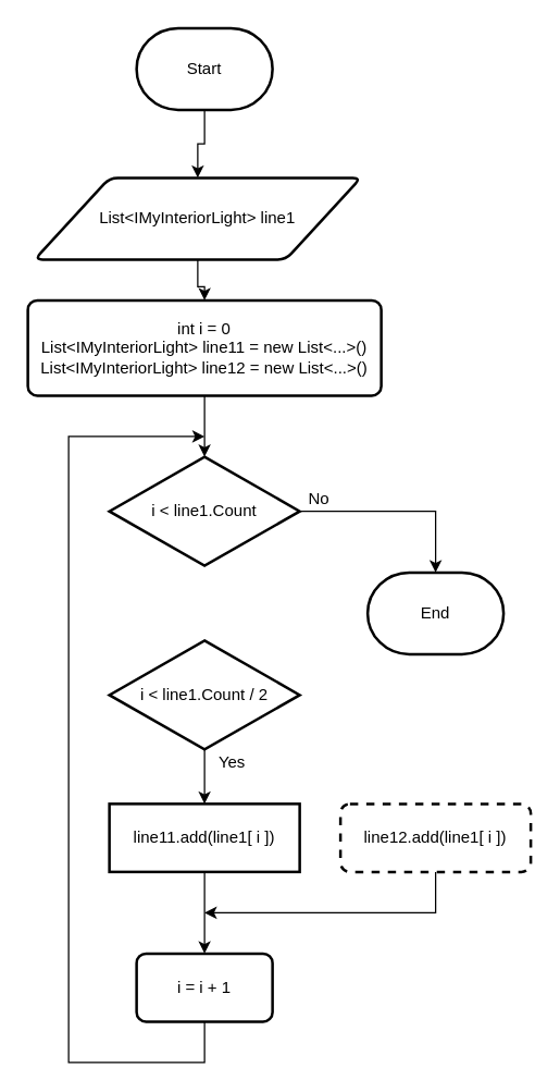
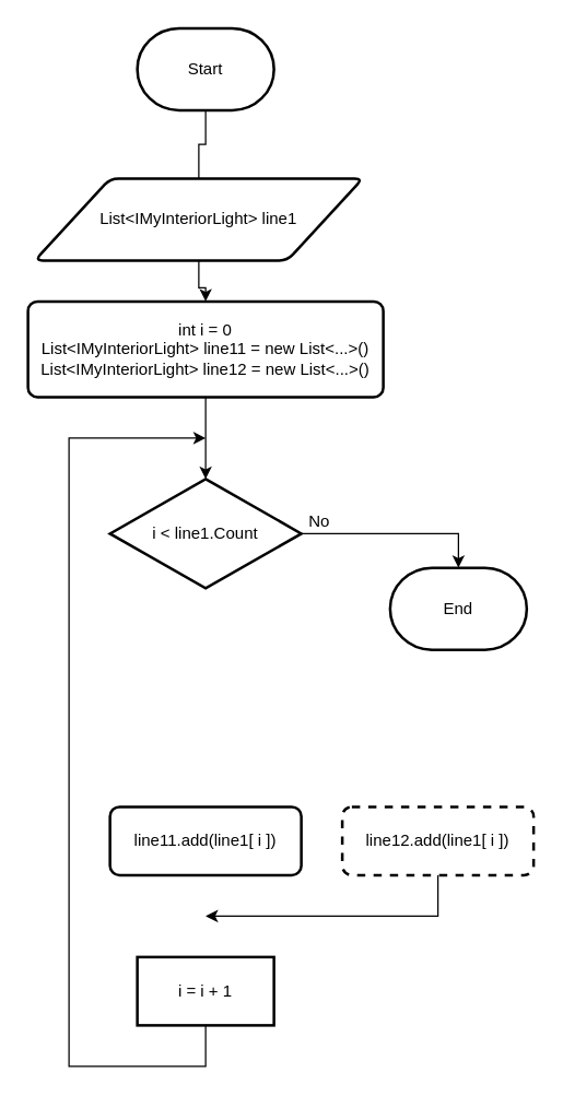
- <mxCell id="2" style="edgeStyle=orthogonalEdgeStyle;rounded=0;orthogonalLoop=1;jettySize=auto;html=1;entryX=0.5;entryY=0;entryDx=0;entryDy=0;fontSize=12;" parent="1" source="3" target="5" edge="1"><mxGeometry relative="1" as="geometry" /></mxCell>
+ <mxCell id="2" style="edgeStyle=orthogonalEdgeStyle;rounded=0;orthogonalLoop=1;jettySize=auto;html=1;entryX=0.5;entryY=0;entryDx=0;entryDy=0;fontSize=12;endArrow=none;" parent="1" source="3" target="5" edge="1"><mxGeometry relative="1" as="geometry" /></mxCell>
- <mxCell id="10" value="i &amp;lt; line1.Count" style="strokeWidth=2;html=1;shape=mxgraph.flowchart.decision;whiteSpace=wrap;fillColor=none;" parent="1" vertex="1"><mxGeometry x="80" y="335" width="140" height="80" as="geometry" /></mxCell>
+ <mxCell id="10" value="i &amp;lt; line1.Count" style="strokeWidth=2;html=1;shape=mxgraph.flowchart.decision;whiteSpace=wrap;fillColor=none;" parent="1" vertex="1"><mxGeometry x="80" y="350" width="140" height="80" as="geometry" /></mxCell>
- <mxCell id="17" value="End" style="strokeWidth=2;html=1;shape=mxgraph.flowchart.terminator;whiteSpace=wrap;fontSize=12;fillColor=none;" parent="1" vertex="1"><mxGeometry x="270" y="420" width="100" height="60" as="geometry" /></mxCell>
+ <mxCell id="17" value="End" style="strokeWidth=2;html=1;shape=mxgraph.flowchart.terminator;whiteSpace=wrap;fontSize=12;fillColor=none;" parent="1" vertex="1"><mxGeometry x="285" y="415" width="100" height="60" as="geometry" /></mxCell>
- <mxCell id="12" value="i &amp;lt; line1.Count / 2" style="strokeWidth=2;html=1;shape=mxgraph.flowchart.decision;whiteSpace=wrap;fillColor=none;" parent="1" vertex="1"><mxGeometry x="80" y="470" width="140" height="80" as="geometry" /></mxCell>
- <mxCell id="11" value="Yes" style="edgeStyle=orthogonalEdgeStyle;rounded=0;orthogonalLoop=1;jettySize=auto;html=1;exitX=0.5;exitY=1;exitDx=0;exitDy=0;exitPerimeter=0;entryX=0.5;entryY=0;entryDx=0;entryDy=0;fontSize=12;" parent="1" source="12" target="14" edge="1"><mxGeometry x="-0.512" y="20" relative="1" as="geometry"><mxPoint as="offset" /></mxGeometry></mxCell>
- <mxCell id="14" value="&lt;span style=&quot;white-space: normal&quot;&gt;line11.add(&lt;/span&gt;line1&lt;span style=&quot;white-space: normal&quot;&gt;[ i ])&lt;/span&gt;&lt;span style=&quot;white-space: normal&quot;&gt;&lt;br&gt;&lt;/span&gt;" style="whiteSpace=wrap;html=1;absoluteArcSize=1;arcSize=14;strokeWidth=2;fillColor=none;rounded=0;" parent="1" vertex="1"><mxGeometry x="80" y="590" width="140" height="50" as="geometry" /></mxCell>
+ <mxCell id="14" value="&lt;span style=&quot;white-space: normal&quot;&gt;line11.add(&lt;/span&gt;line1&lt;span style=&quot;white-space: normal&quot;&gt;[ i ])&lt;/span&gt;&lt;span style=&quot;white-space: normal&quot;&gt;&lt;br&gt;&lt;/span&gt;" style="rounded=1;whiteSpace=wrap;html=1;absoluteArcSize=1;arcSize=14;strokeWidth=2;fillColor=none;" parent="1" vertex="1"><mxGeometry x="80" y="590" width="140" height="50" as="geometry" /></mxCell>
- <mxCell id="13" style="edgeStyle=orthogonalEdgeStyle;rounded=0;orthogonalLoop=1;jettySize=auto;html=1;entryX=0.5;entryY=0;entryDx=0;entryDy=0;fontSize=12;" parent="1" source="14" target="19" edge="1"><mxGeometry relative="1" as="geometry" /></mxCell>
- <mxCell id="19" value="&lt;span style=&quot;white-space: normal&quot;&gt;i = i + 1&lt;/span&gt;&lt;span style=&quot;white-space: normal&quot;&gt;&lt;br&gt;&lt;/span&gt;" style="rounded=1;whiteSpace=wrap;html=1;absoluteArcSize=1;arcSize=14;strokeWidth=2;fillColor=none;" parent="1" vertex="1"><mxGeometry x="100" y="700" width="100" height="50" as="geometry" /></mxCell>
+ <mxCell id="19" value="&lt;span style=&quot;white-space: normal&quot;&gt;i = i + 1&lt;/span&gt;&lt;span style=&quot;white-space: normal&quot;&gt;&lt;br&gt;&lt;/span&gt;" style="whiteSpace=wrap;html=1;absoluteArcSize=1;arcSize=14;strokeWidth=2;fillColor=none;rounded=0;" parent="1" vertex="1"><mxGeometry x="100" y="700" width="100" height="50" as="geometry" /></mxCell>
